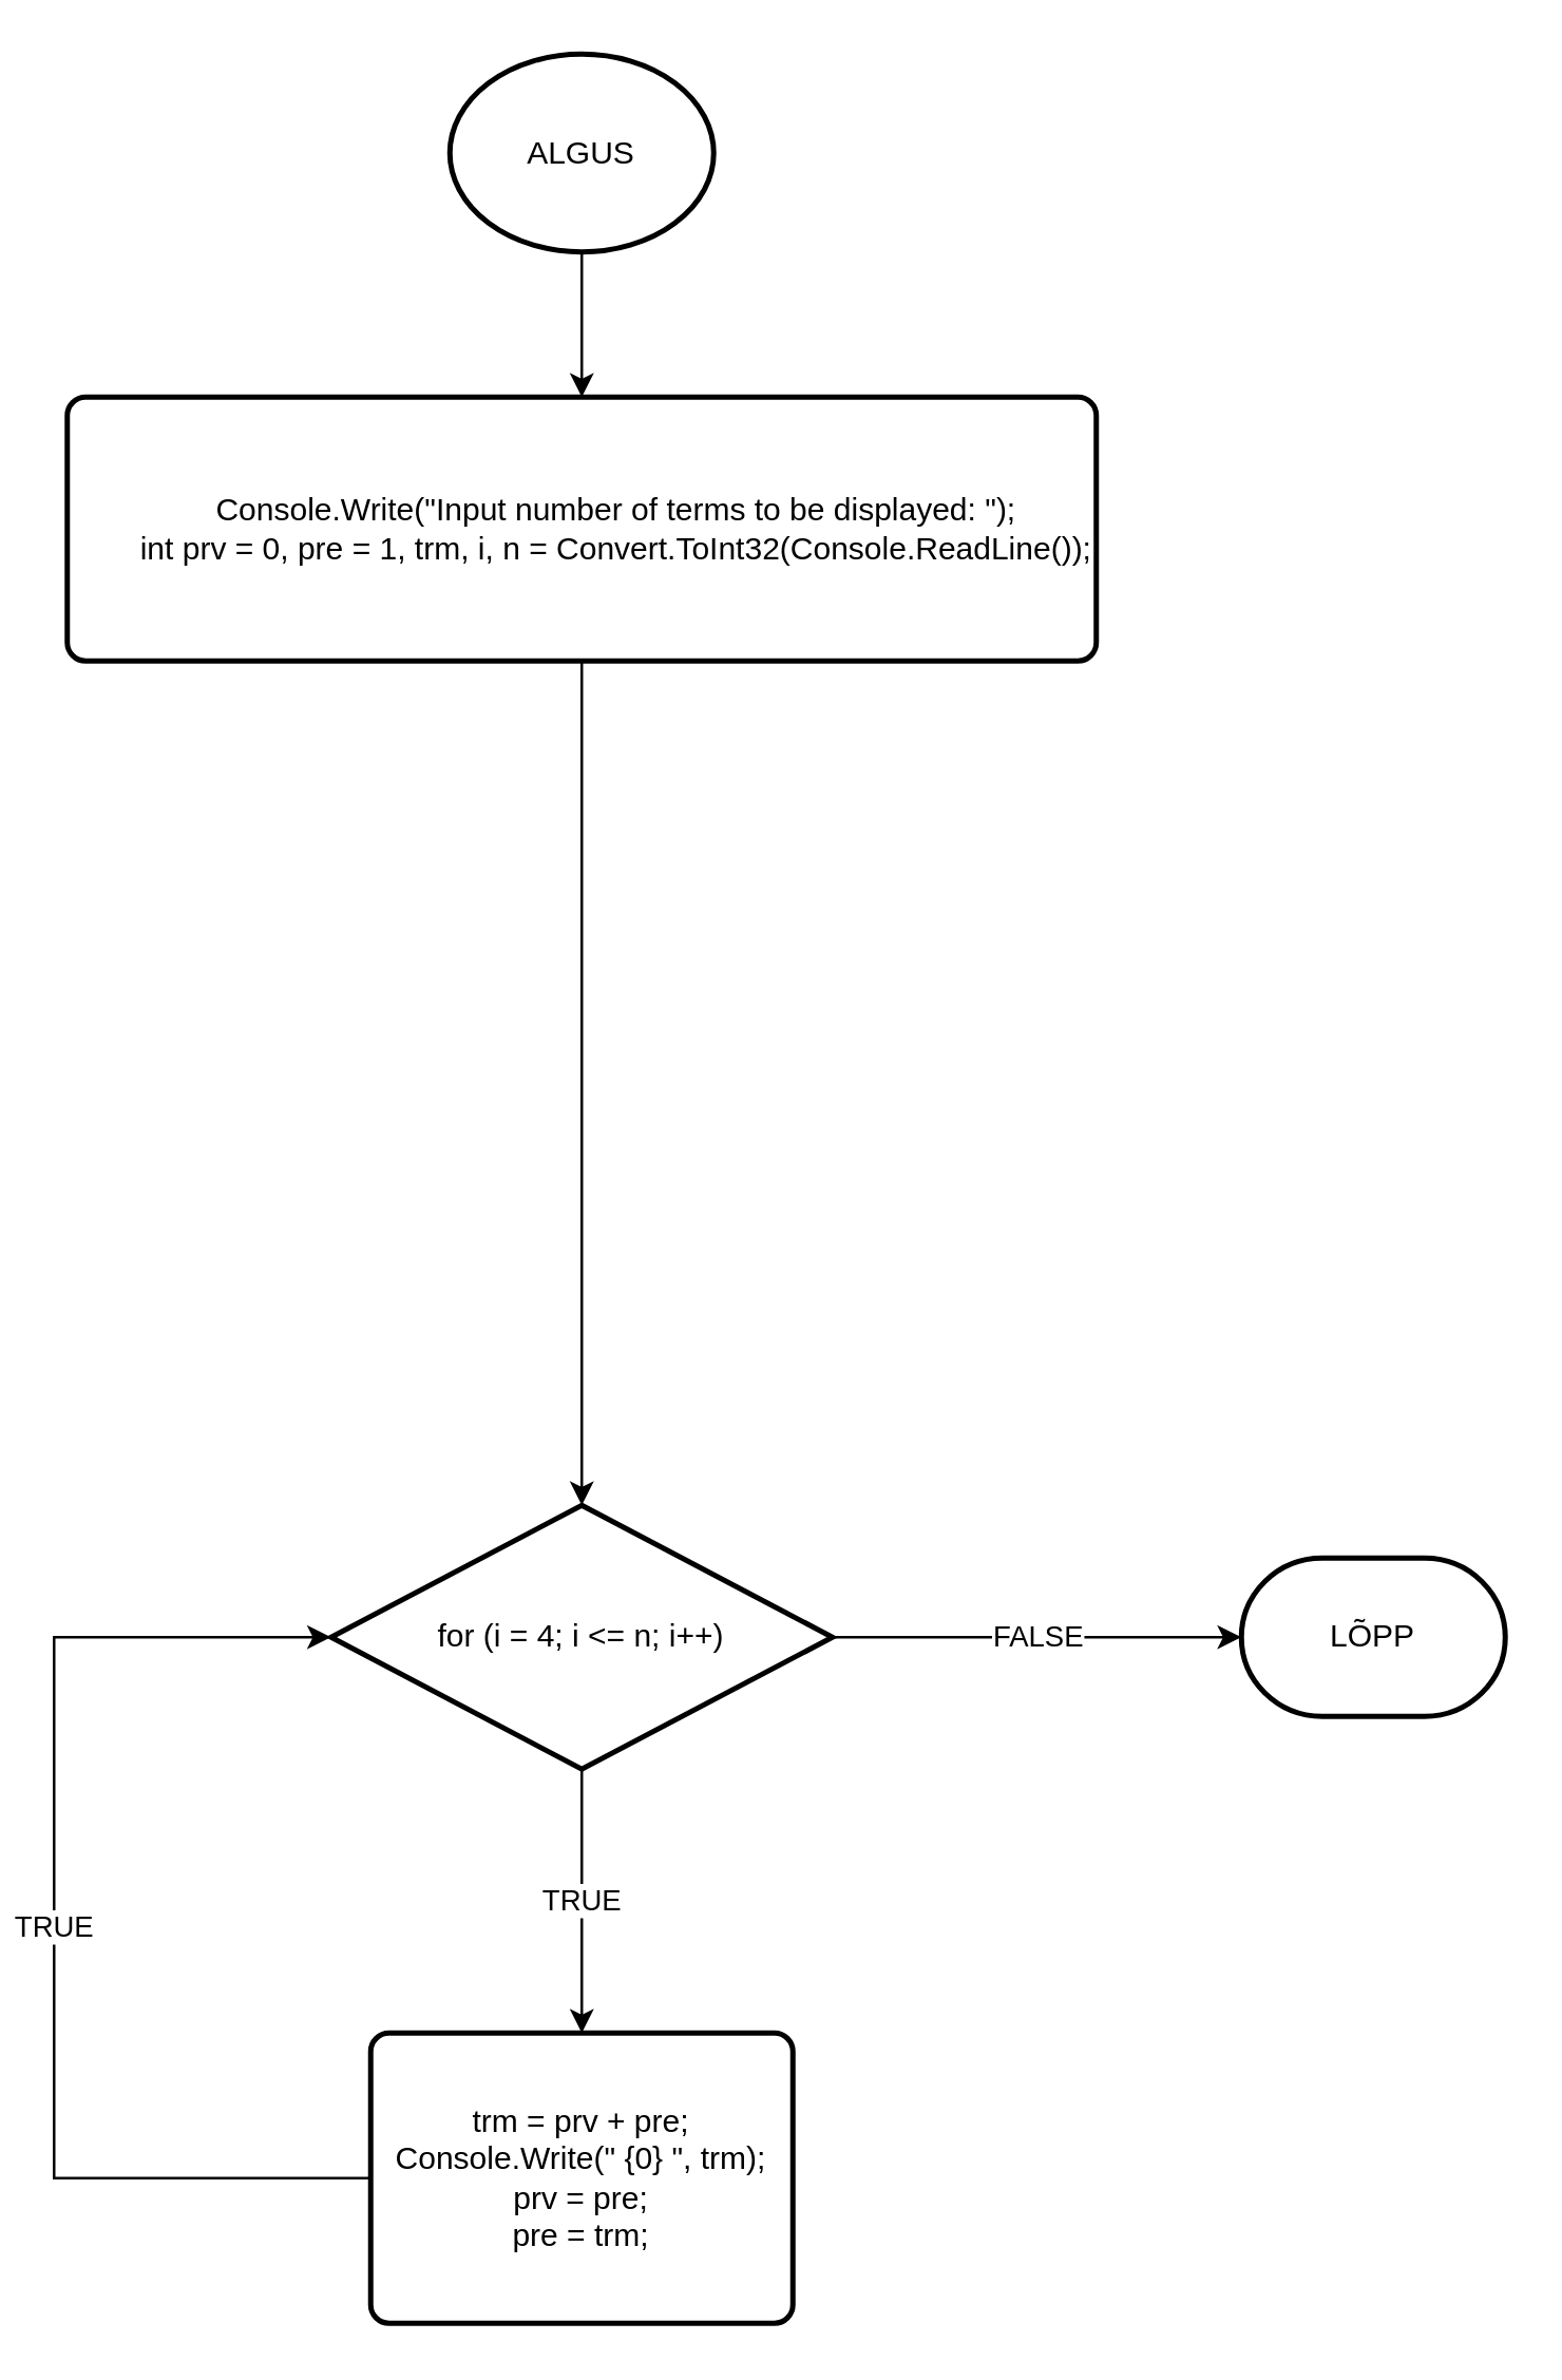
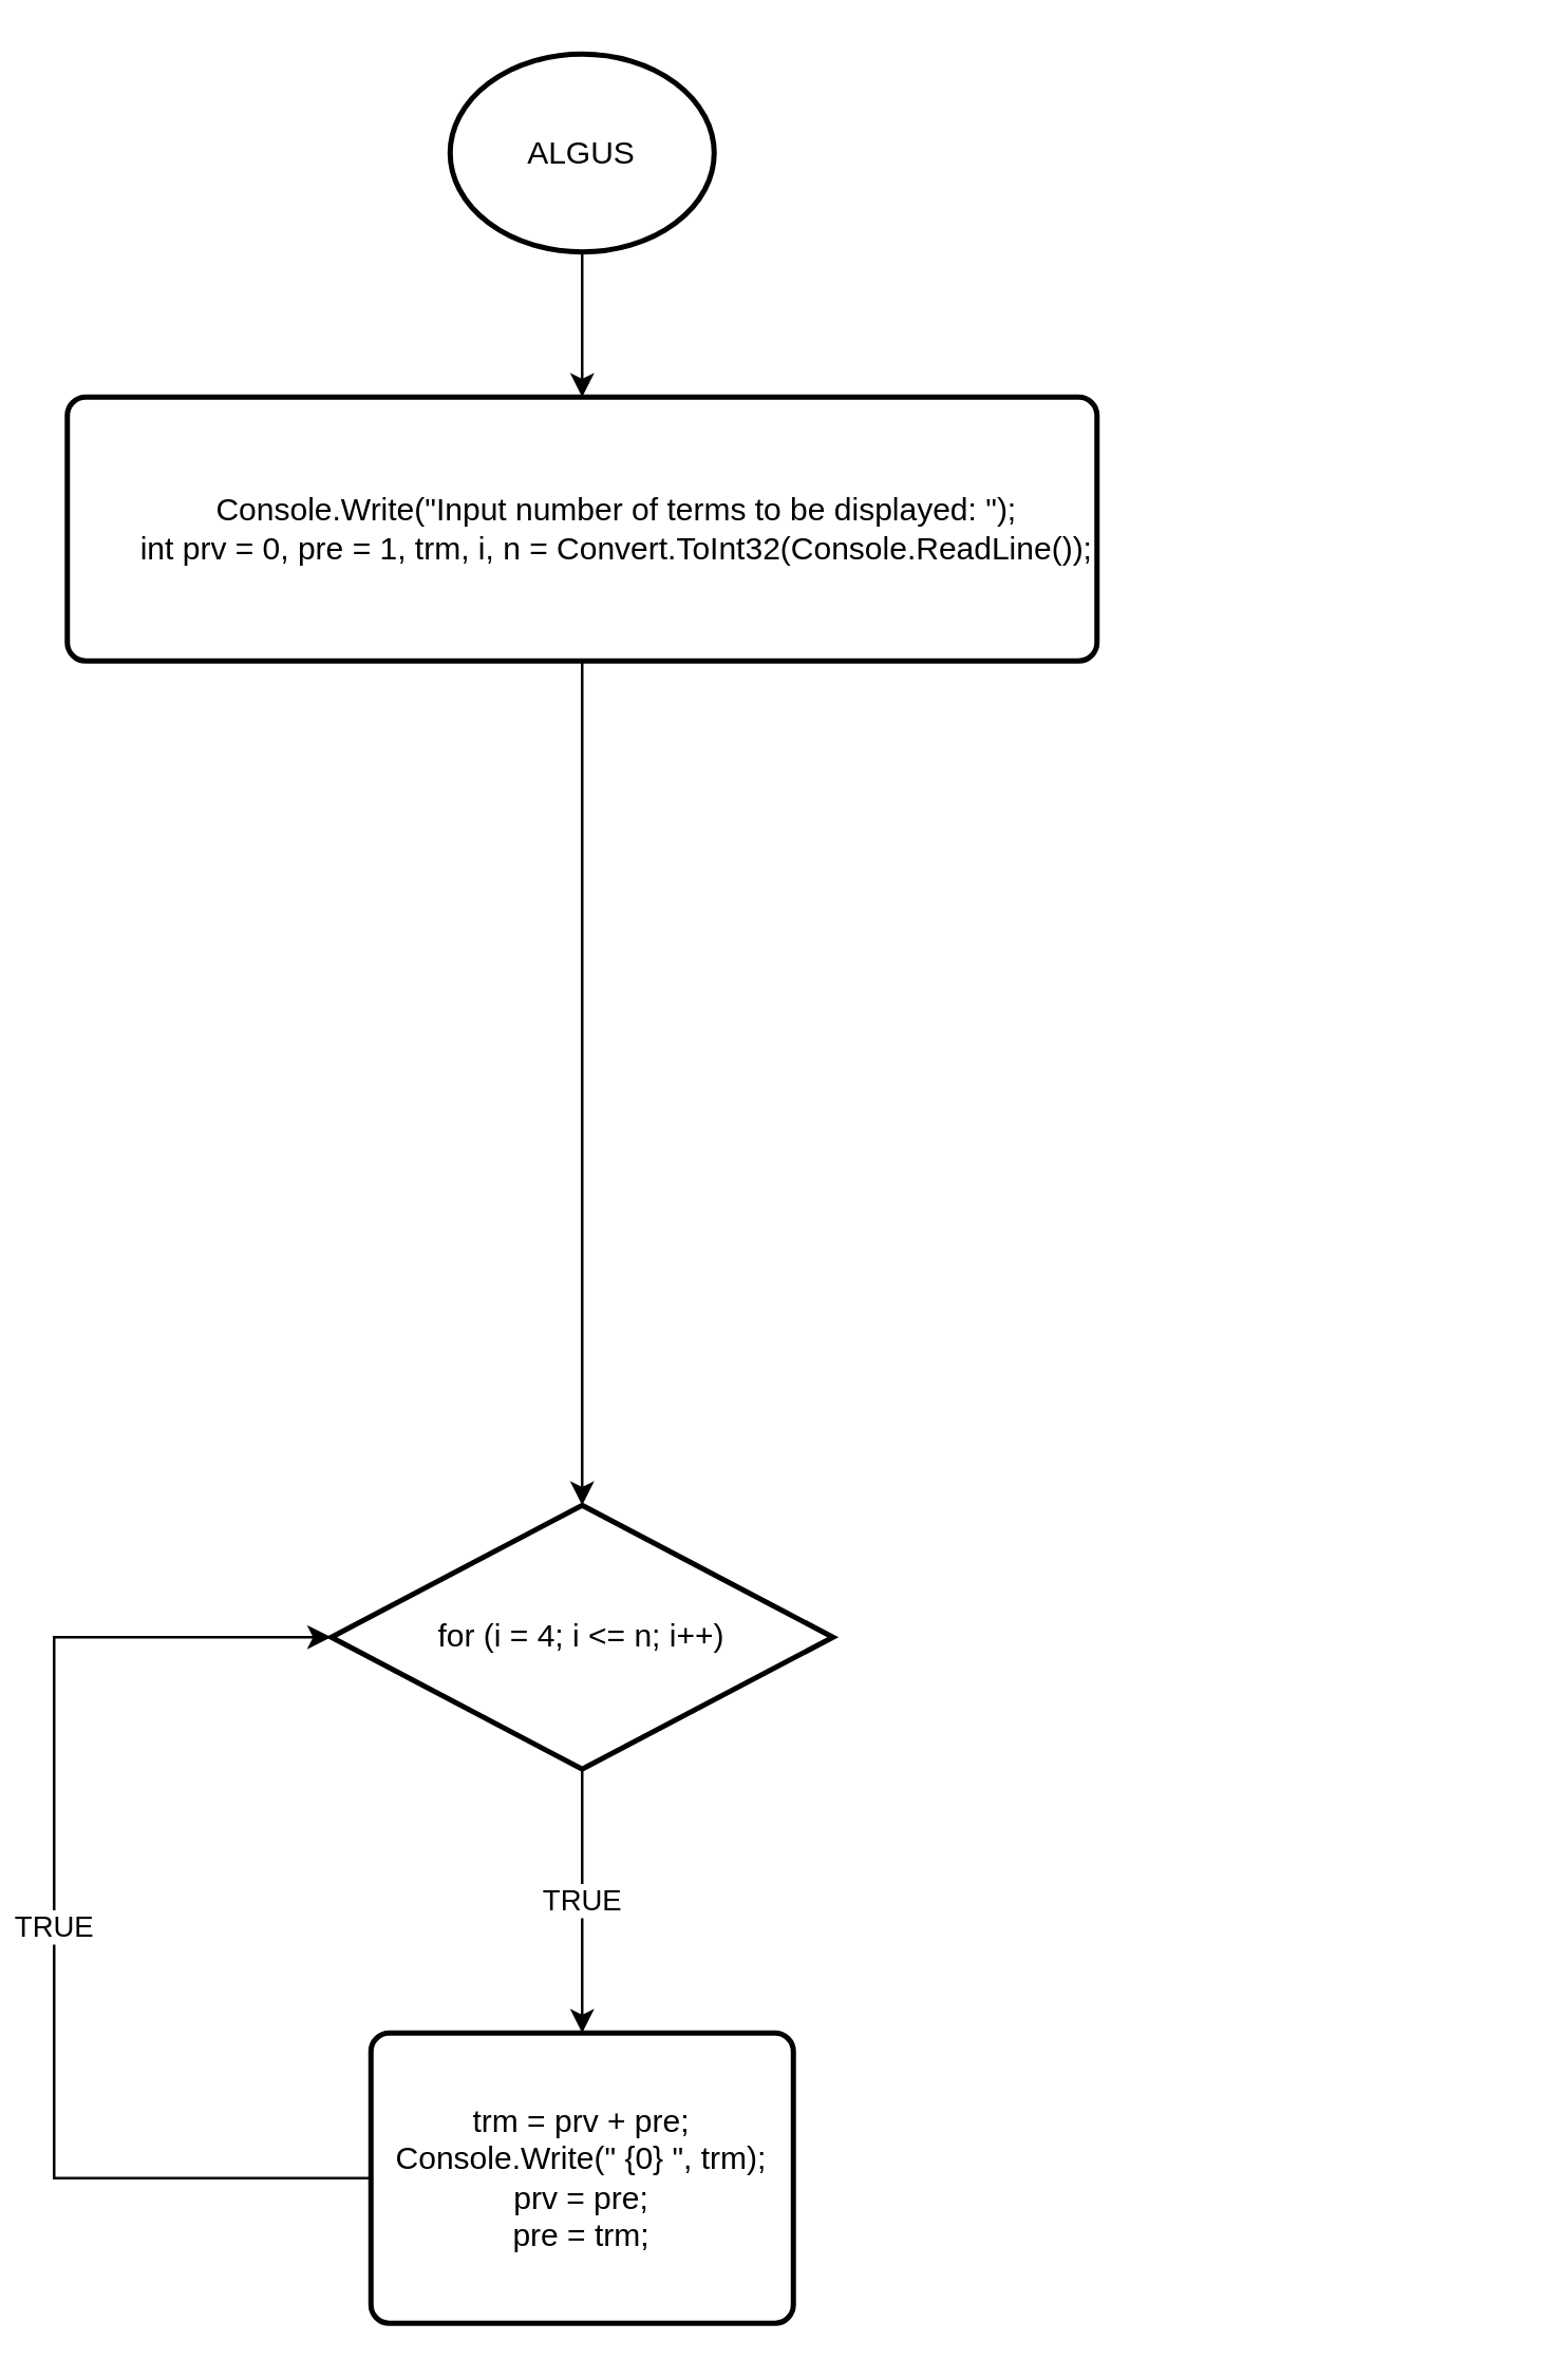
- <mxCell id="10" value="FALSE" style="edgeStyle=orthogonalEdgeStyle;rounded=0;orthogonalLoop=1;jettySize=auto;html=1;entryX=0;entryY=0.5;entryDx=0;entryDy=0;entryPerimeter=0;" edge="1" parent="1" source="9" target="4"><mxGeometry relative="1" as="geometry" /></mxCell>
- <mxCell id="4" value="LÕPP" style="strokeWidth=2;html=1;shape=mxgraph.flowchart.terminator;whiteSpace=wrap;" vertex="1" parent="1"><mxGeometry x="470" y="590" width="100" height="60" as="geometry" /></mxCell>
